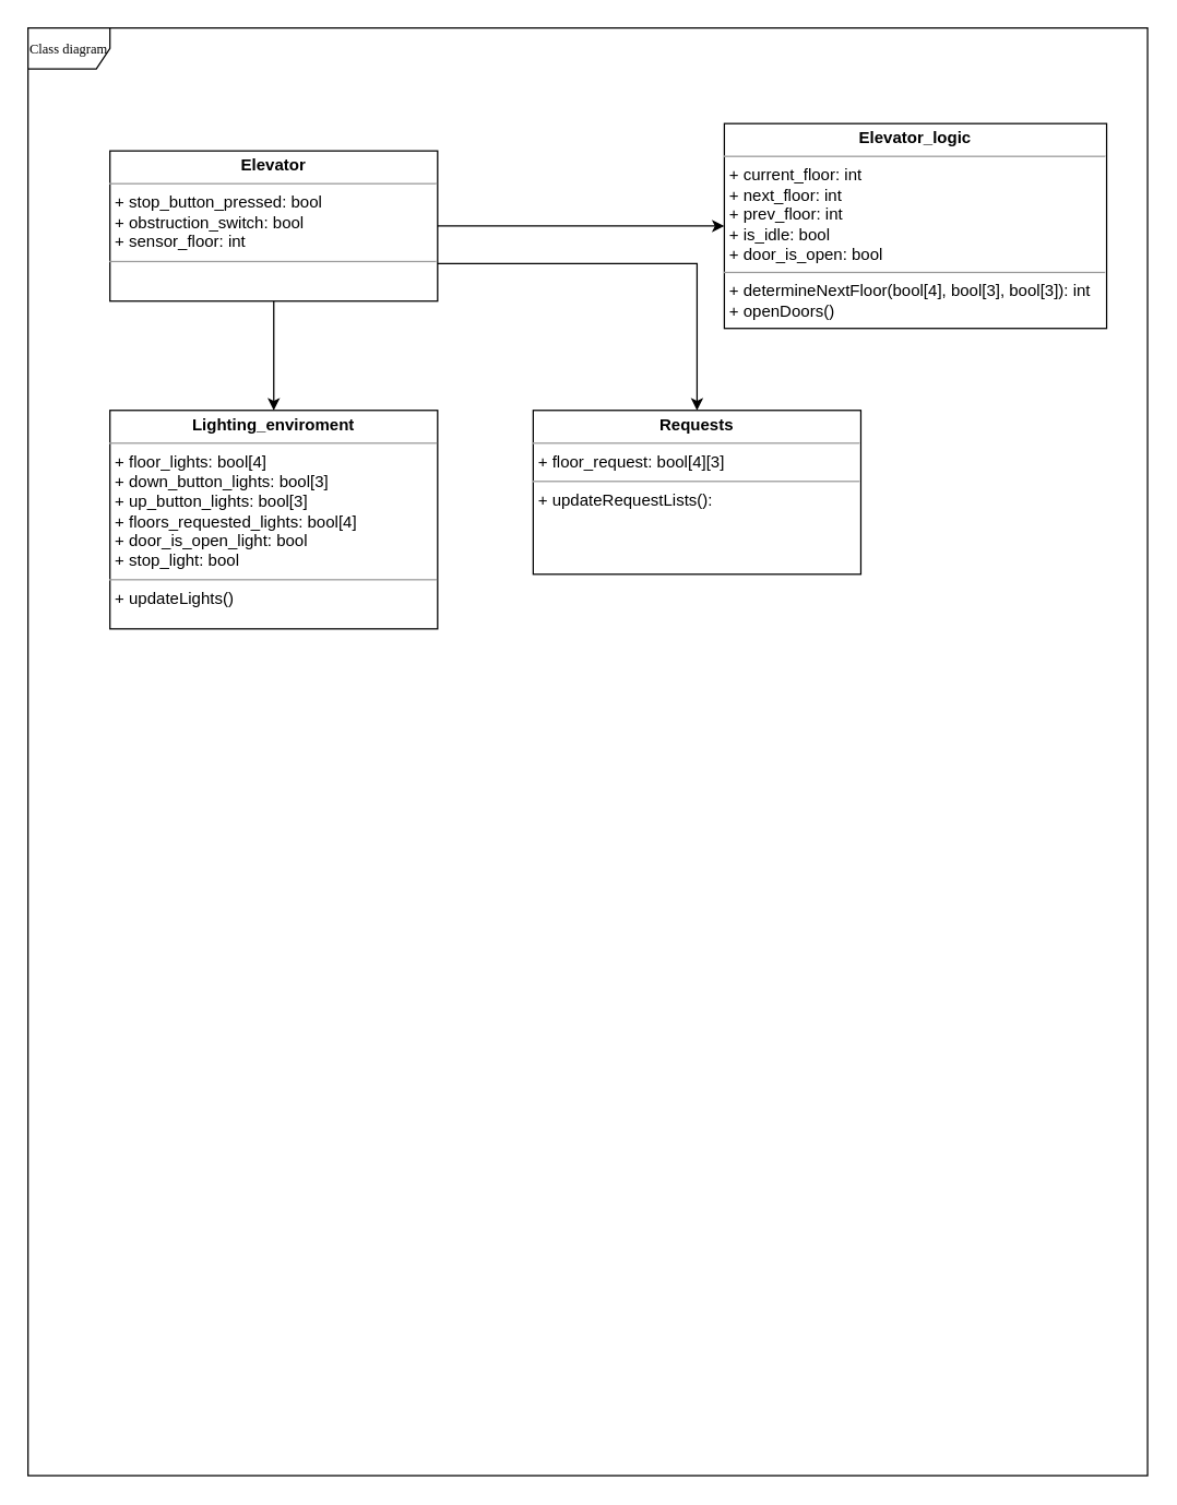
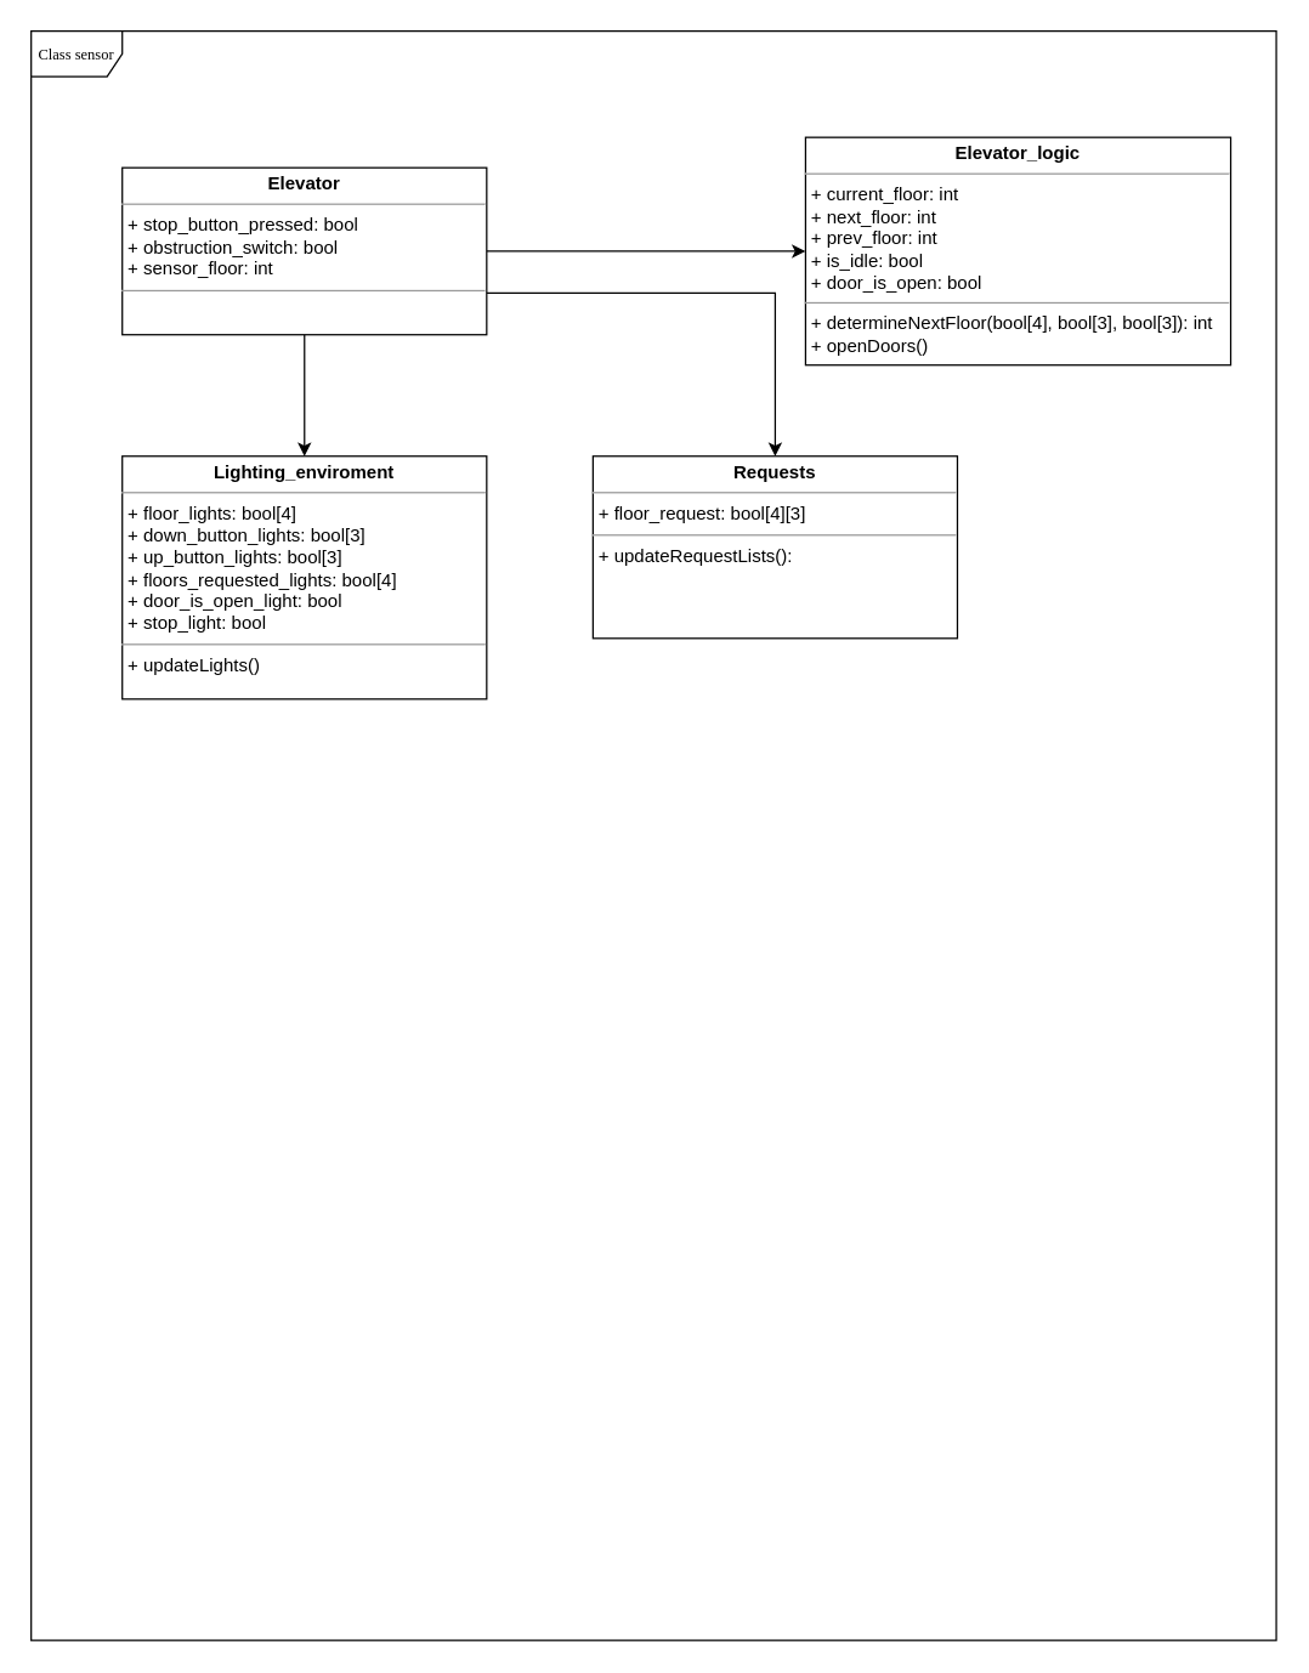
- <mxCell id="2" value="Class diagram" style="shape=umlFrame;whiteSpace=wrap;html=1;rounded=0;shadow=0;comic=0;labelBackgroundColor=none;strokeWidth=1;fontFamily=Verdana;fontSize=10;align=center;" parent="1" vertex="1"><mxGeometry x="20" y="20" width="820" height="1060" as="geometry" /></mxCell>
+ <mxCell id="2" value="Class sensor" style="shape=umlFrame;whiteSpace=wrap;html=1;rounded=0;shadow=0;comic=0;labelBackgroundColor=none;strokeWidth=1;fontFamily=Verdana;fontSize=10;align=center;" parent="1" vertex="1"><mxGeometry x="20" y="20" width="820" height="1060" as="geometry" /></mxCell>
